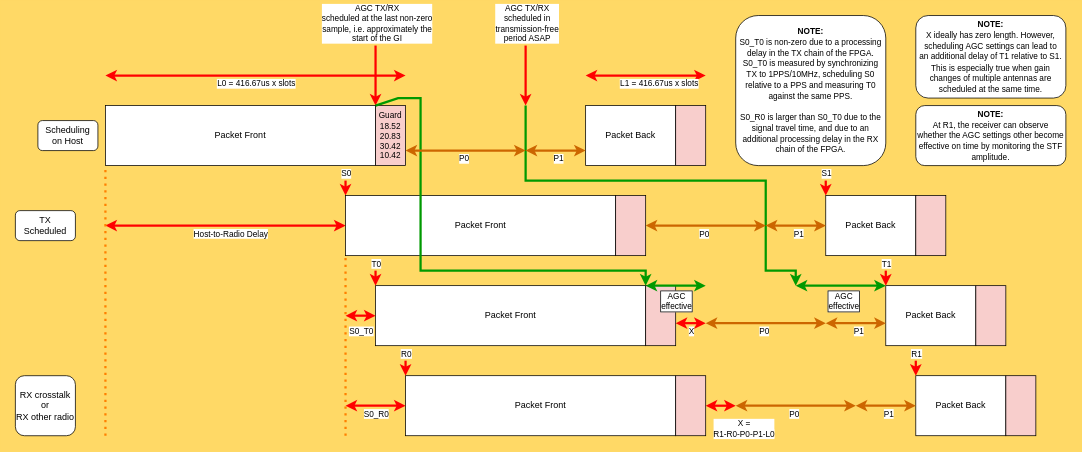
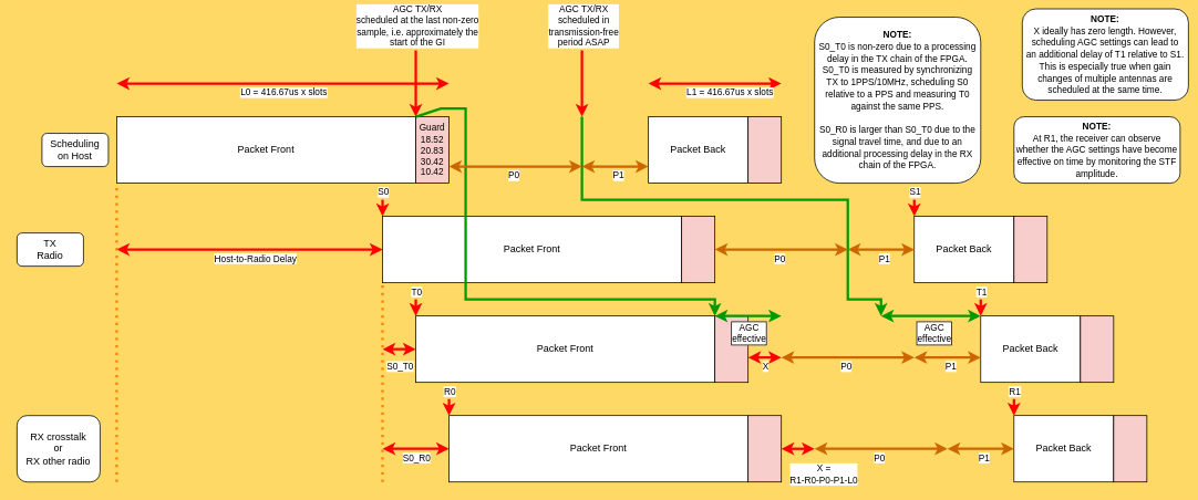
- <mxCell id="65" value="&lt;span style=&quot;font-size: 11px; text-wrap-mode: nowrap;&quot;&gt;&lt;b&gt;NOTE:&lt;/b&gt;&lt;/span&gt;&lt;div&gt;&lt;span style=&quot;font-size: 11px; text-wrap-mode: nowrap;&quot;&gt;X ideally has zero length. However,&lt;/span&gt;&lt;/div&gt;&lt;div&gt;&lt;span style=&quot;font-size: 11px; text-wrap-mode: nowrap;&quot;&gt;scheduling AGC settings can lead to&lt;/span&gt;&lt;/div&gt;&lt;div&gt;&lt;span style=&quot;font-size: 11px; text-wrap-mode: nowrap;&quot;&gt;an additional delay of T1 relative to S1.&lt;/span&gt;&lt;/div&gt;&lt;div&gt;&lt;span style=&quot;font-size: 11px; text-wrap-mode: nowrap;&quot;&gt;This is especially true when gain&lt;/span&gt;&lt;/div&gt;&lt;div&gt;&lt;span style=&quot;font-size: 11px; text-wrap-mode: nowrap;&quot;&gt;changes of&amp;nbsp;&lt;/span&gt;&lt;span style=&quot;font-size: 11px; text-wrap-mode: nowrap; background-color: transparent; color: light-dark(rgb(0, 0, 0), rgb(255, 255, 255));&quot;&gt;multiple antennas are&lt;/span&gt;&lt;/div&gt;&lt;div&gt;&lt;span style=&quot;font-size: 11px; text-wrap-mode: nowrap; background-color: transparent; color: light-dark(rgb(0, 0, 0), rgb(255, 255, 255));&quot;&gt;scheduled at the same time.&lt;/span&gt;&lt;/div&gt;" style="rounded=1;whiteSpace=wrap;html=1;fillColor=default;" parent="1" vertex="1"><mxGeometry x="1220" y="20" width="200" height="110" as="geometry" /></mxCell>
+ <mxCell id="65" value="&lt;span style=&quot;font-size: 11px; text-wrap-mode: nowrap;&quot;&gt;&lt;b&gt;NOTE:&lt;/b&gt;&lt;/span&gt;&lt;div&gt;&lt;span style=&quot;font-size: 11px; text-wrap-mode: nowrap;&quot;&gt;X ideally has zero length. However,&lt;/span&gt;&lt;/div&gt;&lt;div&gt;&lt;span style=&quot;font-size: 11px; text-wrap-mode: nowrap;&quot;&gt;scheduling AGC settings can lead to&lt;/span&gt;&lt;/div&gt;&lt;div&gt;&lt;span style=&quot;font-size: 11px; text-wrap-mode: nowrap;&quot;&gt;an additional delay of T1 relative to S1.&lt;/span&gt;&lt;/div&gt;&lt;div&gt;&lt;span style=&quot;font-size: 11px; text-wrap-mode: nowrap;&quot;&gt;This is especially true when gain&lt;/span&gt;&lt;/div&gt;&lt;div&gt;&lt;span style=&quot;font-size: 11px; text-wrap-mode: nowrap;&quot;&gt;changes of&amp;nbsp;&lt;/span&gt;&lt;span style=&quot;font-size: 11px; text-wrap-mode: nowrap; background-color: transparent; color: light-dark(rgb(0, 0, 0), rgb(255, 255, 255));&quot;&gt;multiple antennas are&lt;/span&gt;&lt;/div&gt;&lt;div&gt;&lt;span style=&quot;font-size: 11px; text-wrap-mode: nowrap; background-color: transparent; color: light-dark(rgb(0, 0, 0), rgb(255, 255, 255));&quot;&gt;scheduled at the same time.&lt;/span&gt;&lt;/div&gt;" style="rounded=1;whiteSpace=wrap;html=1;fillColor=default;" parent="1" vertex="1"><mxGeometry x="1230" y="10" width="200" height="110" as="geometry" /></mxCell>
- <mxCell id="57" value="&lt;span style=&quot;font-size: 11px; text-wrap-mode: nowrap;&quot;&gt;&lt;b&gt;NOTE:&lt;/b&gt;&lt;/span&gt;&lt;div&gt;&lt;span style=&quot;font-size: 11px; text-wrap-mode: nowrap;&quot;&gt;At R1, the receiver can observe&lt;/span&gt;&lt;/div&gt;&lt;div&gt;&lt;span style=&quot;font-size: 11px; text-wrap-mode: nowrap; background-color: transparent; color: light-dark(rgb(0, 0, 0), rgb(255, 255, 255));&quot;&gt;whether&amp;nbsp;&lt;/span&gt;&lt;span style=&quot;background-color: transparent; color: light-dark(rgb(0, 0, 0), rgb(255, 255, 255)); text-wrap-mode: nowrap; font-size: 11px;&quot;&gt;the AGC settings other become&lt;/span&gt;&lt;/div&gt;&lt;div&gt;&lt;span style=&quot;background-color: transparent; color: light-dark(rgb(0, 0, 0), rgb(255, 255, 255)); text-wrap-mode: nowrap; font-size: 11px;&quot;&gt;effective on time&amp;nbsp;&lt;/span&gt;&lt;span style=&quot;background-color: transparent; color: light-dark(rgb(0, 0, 0), rgb(255, 255, 255)); text-wrap-mode: nowrap; font-size: 11px;&quot;&gt;by monitoring the STF&lt;/span&gt;&lt;/div&gt;&lt;div&gt;&lt;span style=&quot;background-color: transparent; color: light-dark(rgb(0, 0, 0), rgb(255, 255, 255)); text-wrap-mode: nowrap; font-size: 11px;&quot;&gt;amplitude.&lt;/span&gt;&lt;/div&gt;" style="rounded=1;whiteSpace=wrap;html=1;fillColor=default;" parent="1" vertex="1"><mxGeometry x="1220" y="140" width="200" height="80" as="geometry" /></mxCell>
+ <mxCell id="57" value="&lt;span style=&quot;font-size: 11px; text-wrap-mode: nowrap;&quot;&gt;&lt;b&gt;NOTE:&lt;/b&gt;&lt;/span&gt;&lt;div&gt;&lt;span style=&quot;font-size: 11px; text-wrap-mode: nowrap;&quot;&gt;At R1, the receiver can observe&lt;/span&gt;&lt;/div&gt;&lt;div&gt;&lt;span style=&quot;font-size: 11px; text-wrap-mode: nowrap; background-color: transparent; color: light-dark(rgb(0, 0, 0), rgb(255, 255, 255));&quot;&gt;whether&amp;nbsp;&lt;/span&gt;&lt;span style=&quot;background-color: transparent; color: light-dark(rgb(0, 0, 0), rgb(255, 255, 255)); text-wrap-mode: nowrap; font-size: 11px;&quot;&gt;the AGC settings have become&lt;/span&gt;&lt;/div&gt;&lt;div&gt;&lt;span style=&quot;background-color: transparent; color: light-dark(rgb(0, 0, 0), rgb(255, 255, 255)); text-wrap-mode: nowrap; font-size: 11px;&quot;&gt;effective on time&amp;nbsp;&lt;/span&gt;&lt;span style=&quot;background-color: transparent; color: light-dark(rgb(0, 0, 0), rgb(255, 255, 255)); text-wrap-mode: nowrap; font-size: 11px;&quot;&gt;by monitoring the STF&lt;/span&gt;&lt;/div&gt;&lt;div&gt;&lt;span style=&quot;background-color: transparent; color: light-dark(rgb(0, 0, 0), rgb(255, 255, 255)); text-wrap-mode: nowrap; font-size: 11px;&quot;&gt;amplitude.&lt;/span&gt;&lt;/div&gt;" style="rounded=1;whiteSpace=wrap;html=1;fillColor=default;" parent="1" vertex="1"><mxGeometry x="1220" y="140" width="200" height="80" as="geometry" /></mxCell>
- <mxCell id="17" value="TX&lt;div&gt;Scheduled&lt;/div&gt;" style="rounded=1;whiteSpace=wrap;html=1;fillColor=default;" parent="1" vertex="1"><mxGeometry x="20" y="280" width="80" height="40" as="geometry" /></mxCell>
+ <mxCell id="17" value="TX&lt;div&gt;Radio&lt;/div&gt;" style="rounded=1;whiteSpace=wrap;html=1;fillColor=default;" parent="1" vertex="1"><mxGeometry x="20" y="280" width="80" height="40" as="geometry" /></mxCell>
- <mxCell id="5" value="RX crosstalk&lt;div&gt;or&lt;/div&gt;&lt;div&gt;RX other radio&lt;/div&gt;" style="rounded=1;whiteSpace=wrap;html=1;fillColor=default;" parent="1" vertex="1"><mxGeometry x="20" y="500" width="80" height="80" as="geometry" /></mxCell>
+ <mxCell id="5" value="RX crosstalk&lt;div&gt;or&lt;/div&gt;&lt;div&gt;RX other radio&lt;/div&gt;" style="rounded=1;whiteSpace=wrap;html=1;fillColor=default;" parent="1" vertex="1"><mxGeometry x="20" y="500" width="100" height="80" as="geometry" /></mxCell>
